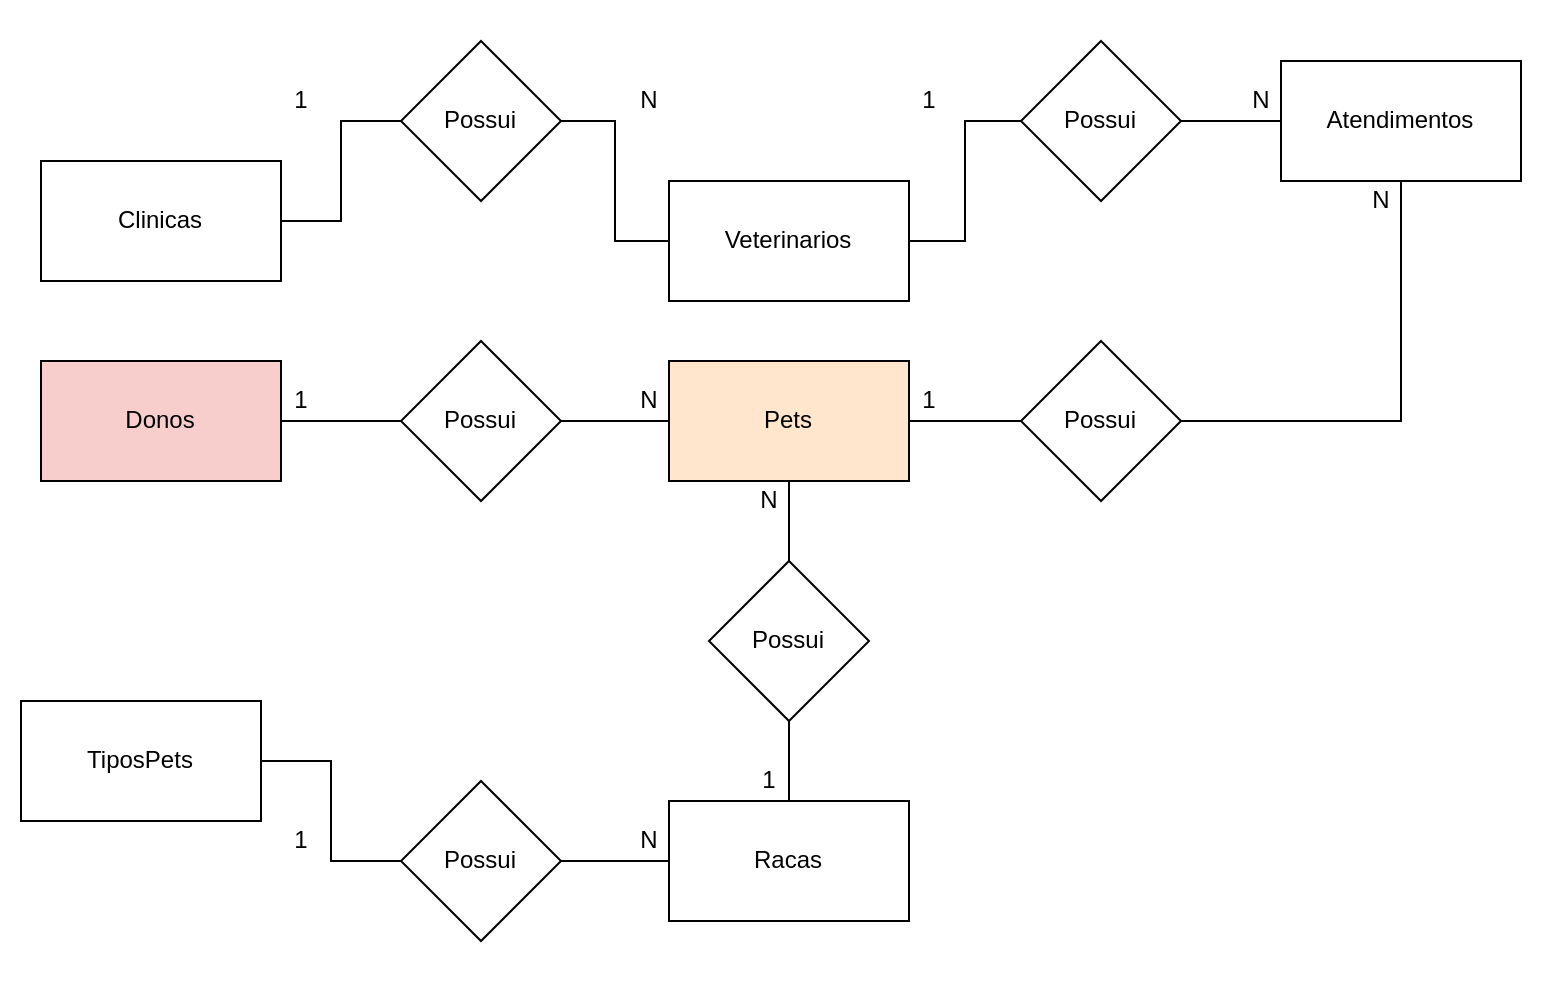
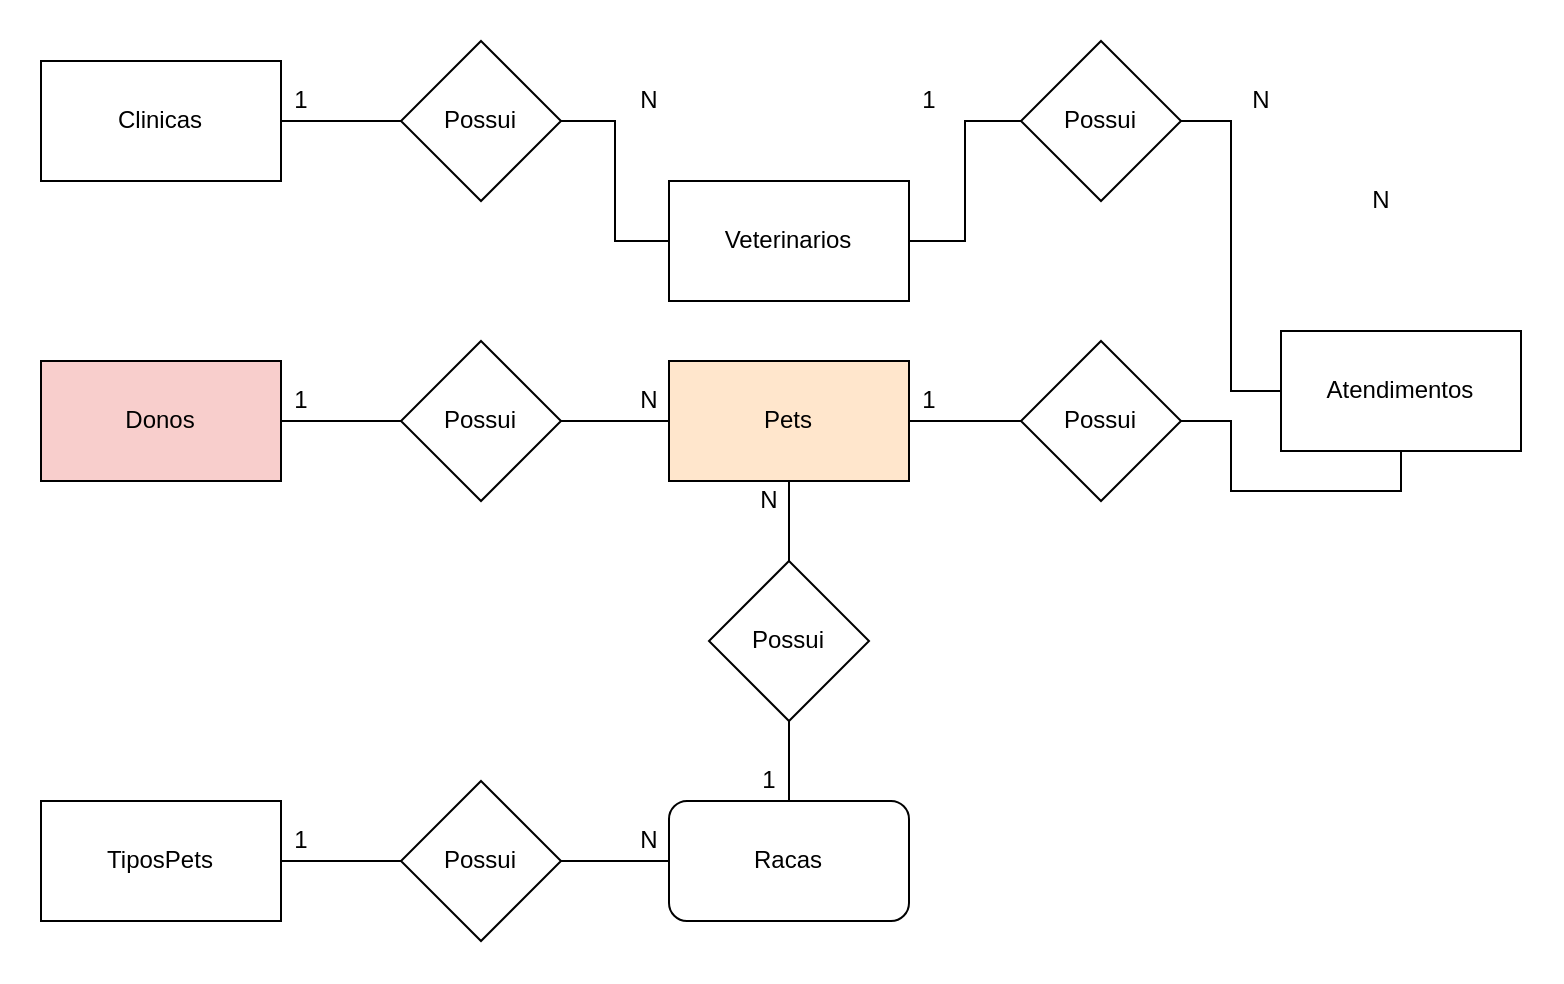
- <mxCell id="35" value="Atendimentos" style="rounded=0;whiteSpace=wrap;html=1;" parent="1" vertex="1"><mxGeometry x="640" y="30" width="120" height="60" as="geometry" /></mxCell>
+ <mxCell id="35" value="Atendimentos" style="rounded=0;whiteSpace=wrap;html=1;" parent="1" vertex="1"><mxGeometry x="640" y="165" width="120" height="60" as="geometry" /></mxCell>
- <mxCell id="3" value="Clinicas" style="rounded=0;whiteSpace=wrap;html=1;" parent="1" vertex="1"><mxGeometry x="20" y="80" width="120" height="60" as="geometry" /></mxCell>
+ <mxCell id="3" value="Clinicas" style="rounded=0;whiteSpace=wrap;html=1;" parent="1" vertex="1"><mxGeometry x="20" y="30" width="120" height="60" as="geometry" /></mxCell>
- <mxCell id="11" value="TiposPets" style="rounded=0;whiteSpace=wrap;html=1;" parent="1" vertex="1"><mxGeometry x="10" y="350" width="120" height="60" as="geometry" /></mxCell>
+ <mxCell id="11" value="TiposPets" style="rounded=0;whiteSpace=wrap;html=1;" parent="1" vertex="1"><mxGeometry x="20" y="400" width="120" height="60" as="geometry" /></mxCell>
- <mxCell id="17" value="Racas" style="rounded=0;whiteSpace=wrap;html=1;" parent="1" vertex="1"><mxGeometry x="334" y="400" width="120" height="60" as="geometry" /></mxCell>
+ <mxCell id="17" value="Racas" style="whiteSpace=wrap;html=1;rounded=1;" parent="1" vertex="1"><mxGeometry x="334" y="400" width="120" height="60" as="geometry" /></mxCell>
